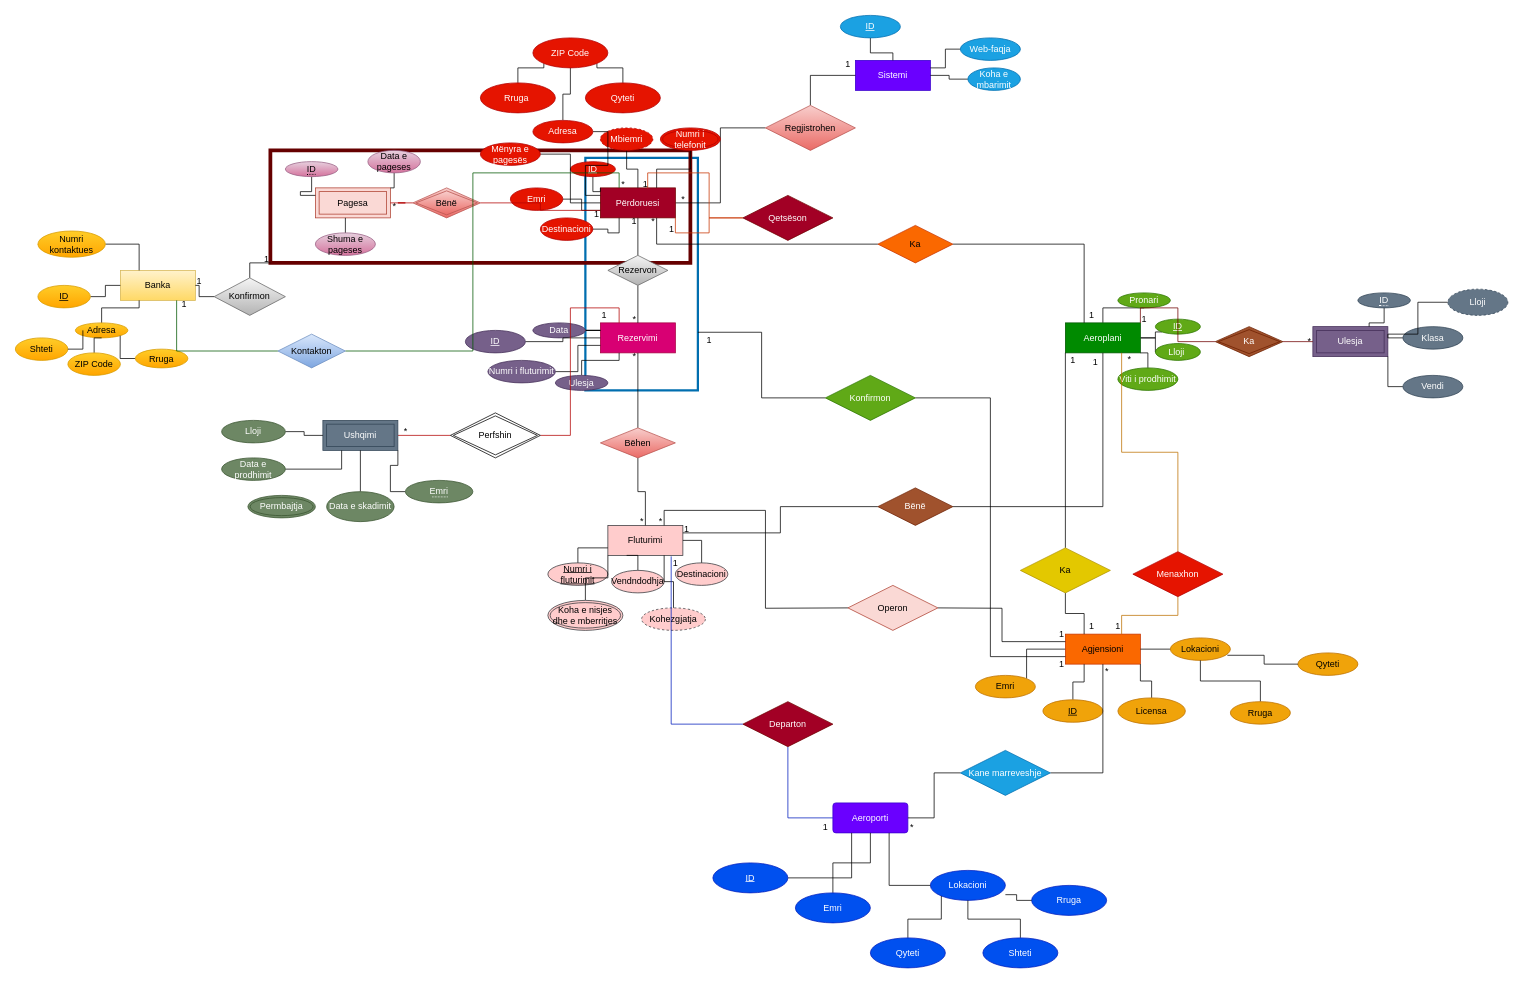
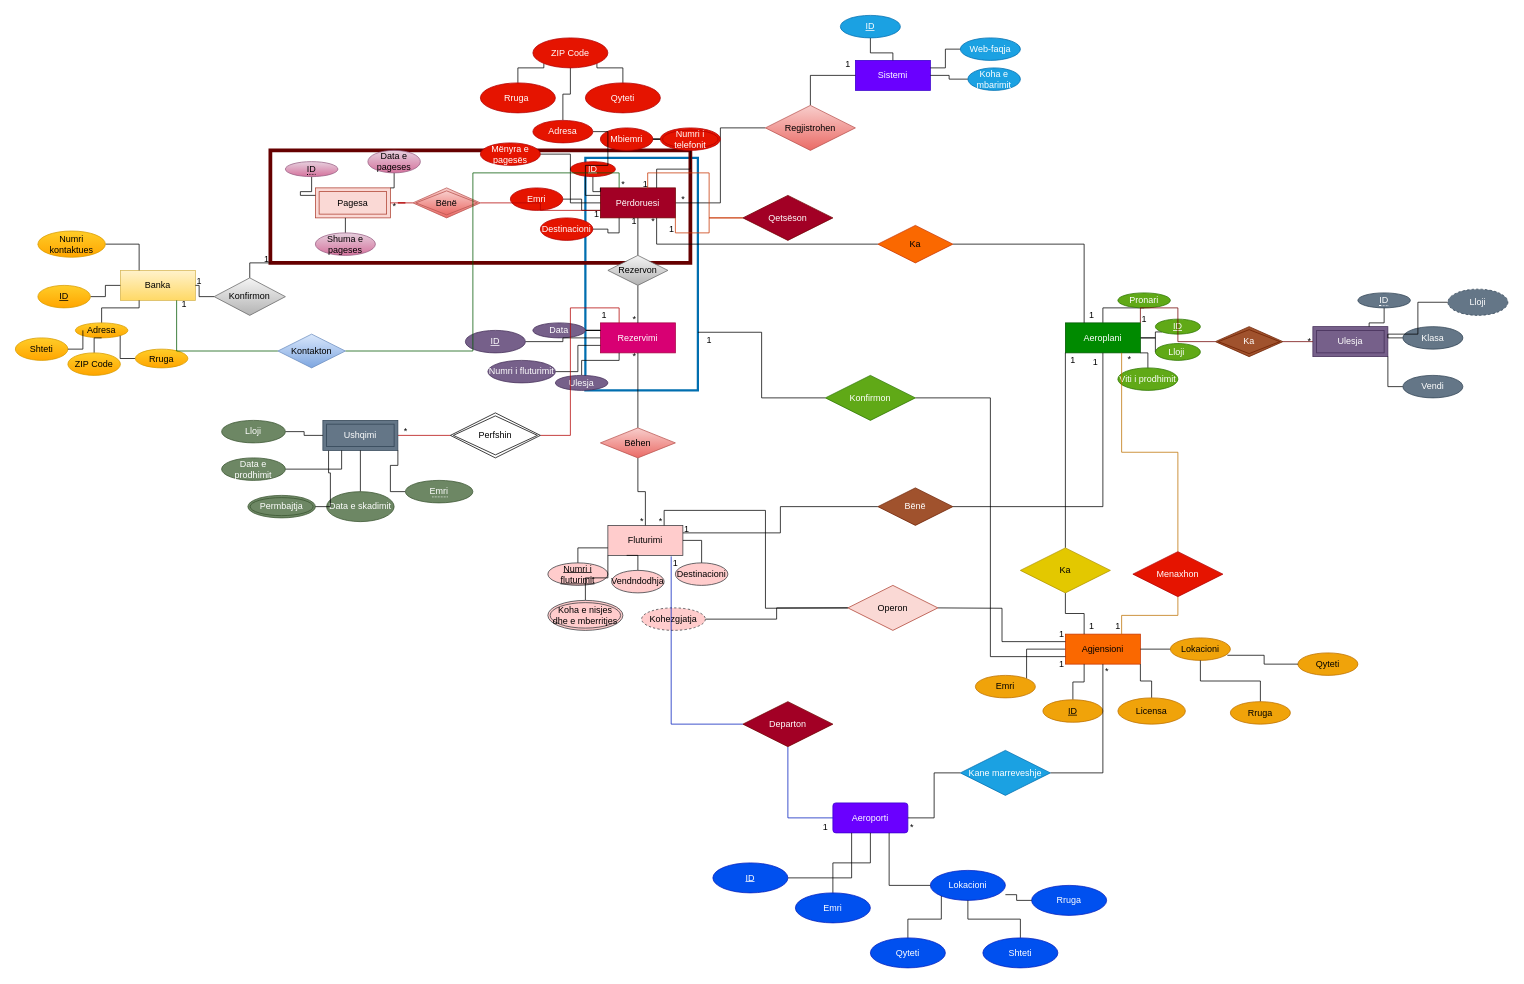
- <mxCell id="13" value="Mbiemri" style="ellipse;whiteSpace=wrap;html=1;align=center;fillColor=#e51400;fontColor=#ffffff;strokeColor=#B20000;dashed=1;" vertex="1" parent="1"><mxGeometry x="800" y="170" width="70" height="30" as="geometry" /></mxCell>
+ <mxCell id="13" value="Mbiemri" style="ellipse;whiteSpace=wrap;html=1;align=center;fillColor=#e51400;fontColor=#ffffff;strokeColor=#B20000;" vertex="1" parent="1"><mxGeometry x="800" y="170" width="70" height="30" as="geometry" /></mxCell>
- <mxCell id="12" style="edgeStyle=orthogonalEdgeStyle;rounded=0;orthogonalLoop=1;jettySize=auto;html=1;endArrow=none;endFill=0;" edge="1" parent="1" source="13" target="5"><mxGeometry relative="1" as="geometry" /></mxCell>
+ <mxCell id="12" style="edgeStyle=orthogonalEdgeStyle;rounded=0;orthogonalLoop=1;jettySize=auto;html=1;endArrow=none;endFill=0;" edge="1" parent="1" source="13" target="15"><mxGeometry relative="1" as="geometry" /></mxCell>
+ <mxCell id="148" style="edgeStyle=orthogonalEdgeStyle;rounded=0;orthogonalLoop=1;jettySize=auto;html=1;entryX=0.076;entryY=1.01;entryDx=0;entryDy=0;entryPerimeter=0;endArrow=none;endFill=0;" edge="1" parent="1" source="143" target="136"><mxGeometry relative="1" as="geometry" /></mxCell>
- <mxCell id="60" style="edgeStyle=orthogonalEdgeStyle;rounded=0;orthogonalLoop=1;jettySize=auto;html=1;entryX=0.75;entryY=1;entryDx=0;entryDy=0;endArrow=none;endFill=0;" edge="1" parent="1" source="61" target="51"><mxGeometry relative="1" as="geometry" /></mxCell>
+ <mxCell id="60" style="edgeStyle=orthogonalEdgeStyle;rounded=0;orthogonalLoop=1;jettySize=auto;html=1;endArrow=none;endFill=0;" edge="1" parent="1" source="61" target="196"><mxGeometry relative="1" as="geometry" /></mxCell>
